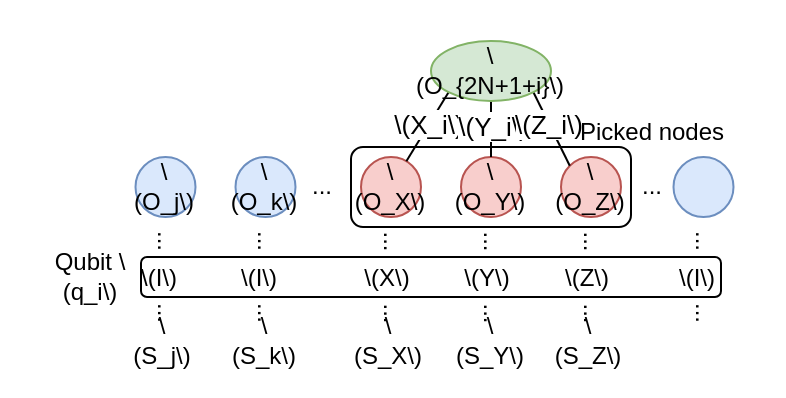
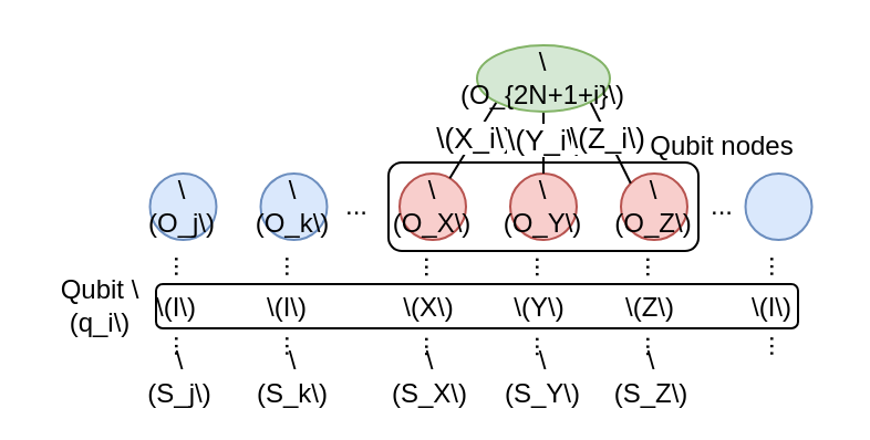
- <mxCell id="20" value="Picked nodes" style="text;html=1;align=center;verticalAlign=middle;whiteSpace=wrap;rounded=0;" parent="1" vertex="1"><mxGeometry x="280.75" y="56" width="90" height="20" as="geometry" /></mxCell>
+ <mxCell id="20" value="Qubit nodes" style="text;html=1;align=center;verticalAlign=middle;whiteSpace=wrap;rounded=0;" parent="1" vertex="1"><mxGeometry x="280.75" y="56" width="90" height="20" as="geometry" /></mxCell>
